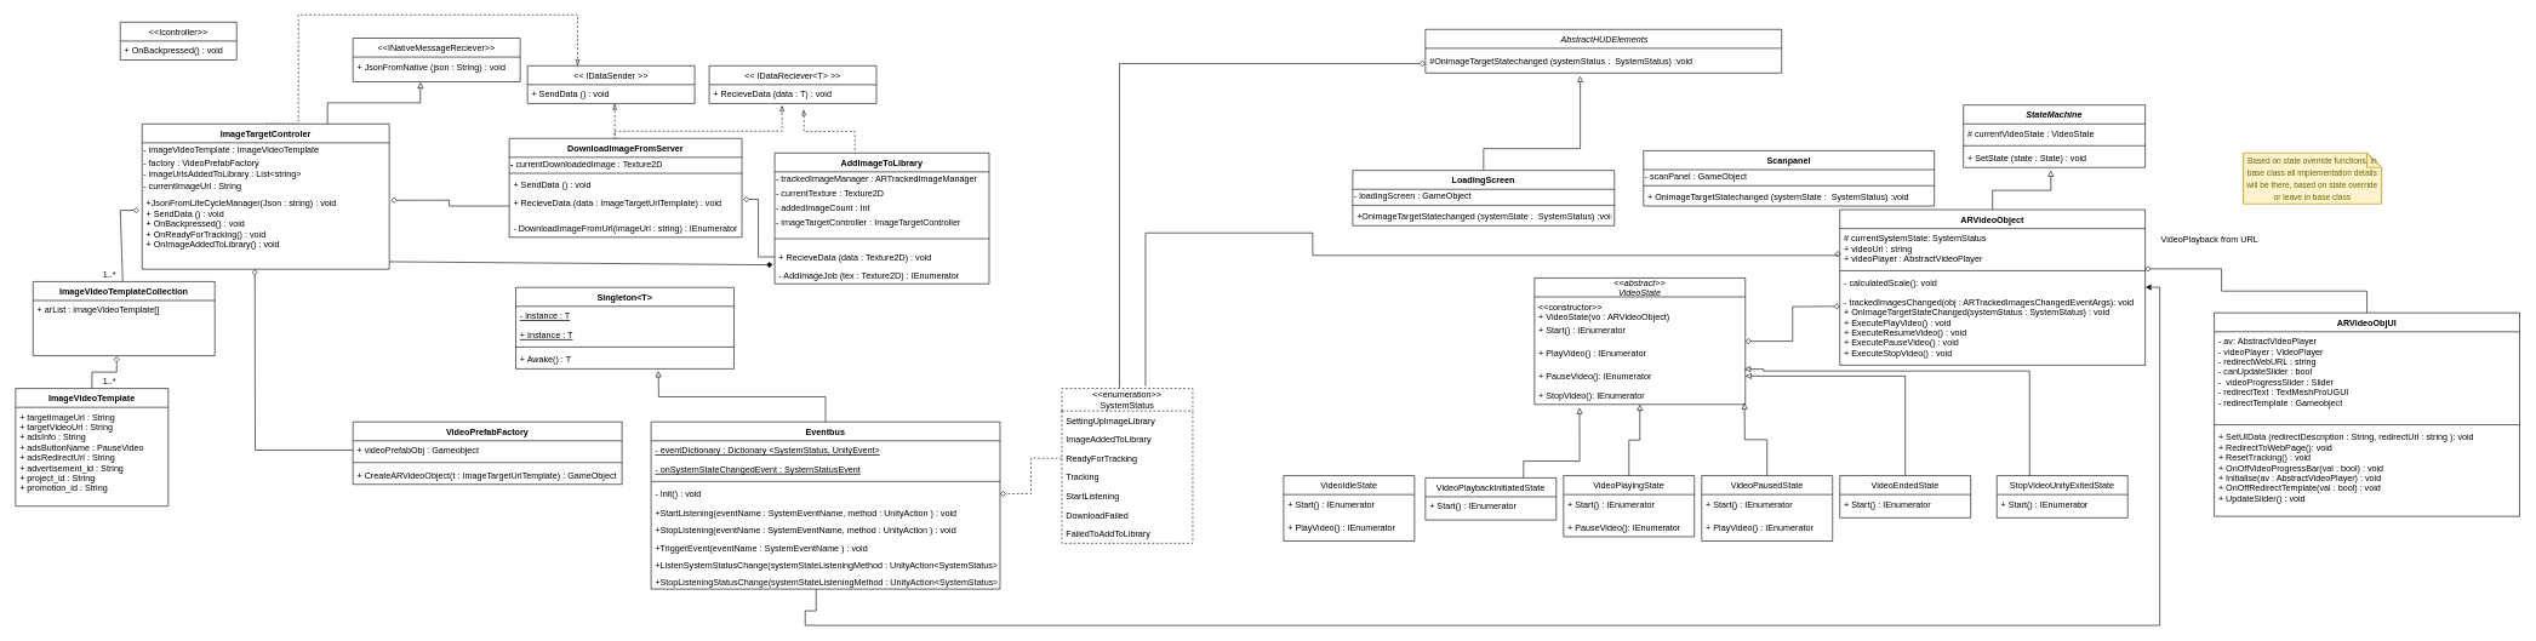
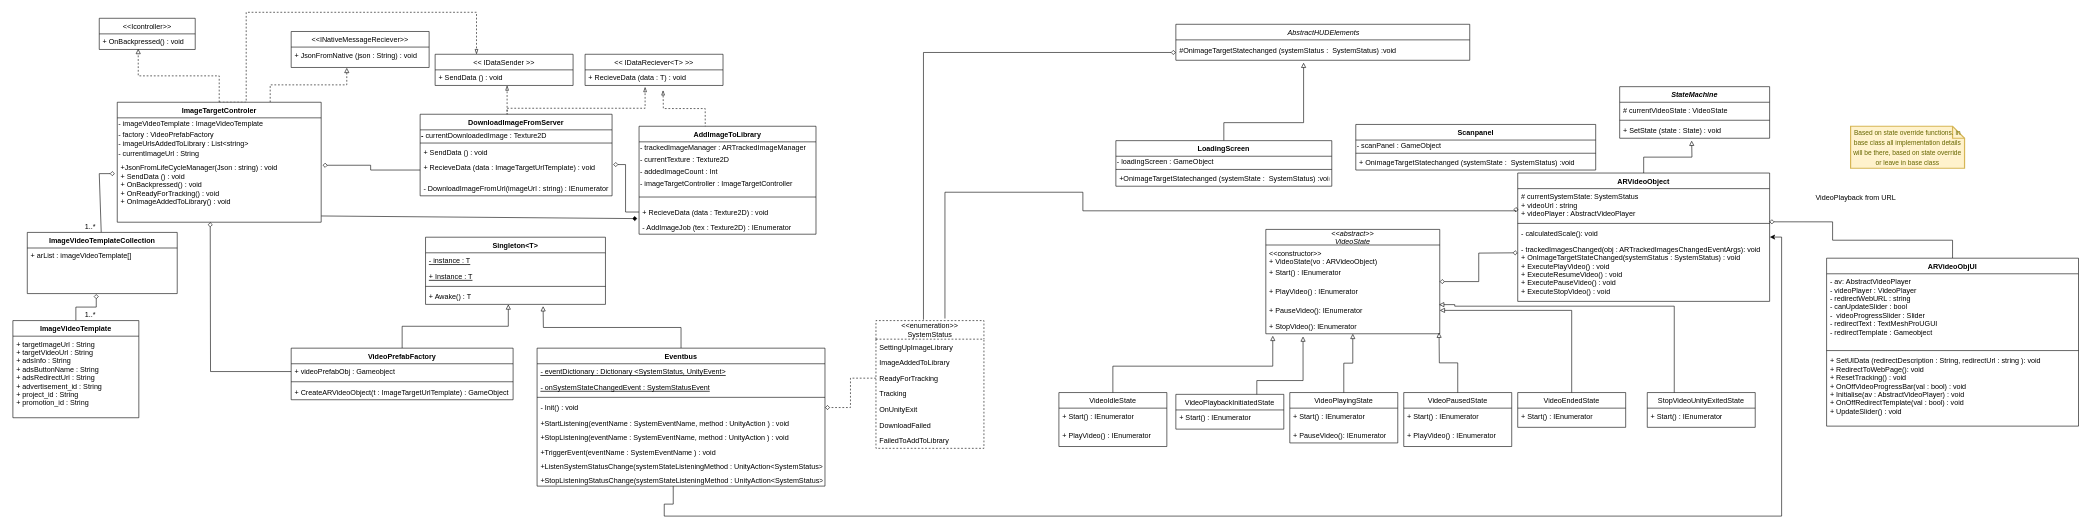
+ <mxCell id="28" style="edgeStyle=orthogonalEdgeStyle;rounded=0;orthogonalLoop=1;jettySize=auto;html=1;entryX=0.406;entryY=0.962;entryDx=0;entryDy=0;entryPerimeter=0;dashed=1;endArrow=block;endFill=0;" parent="1" source="38" target="30" edge="1"><mxGeometry relative="1" as="geometry"><mxPoint x="224" y="107.012" as="targetPoint" /></mxGeometry></mxCell>
- <mxCell id="37" style="edgeStyle=orthogonalEdgeStyle;rounded=0;orthogonalLoop=1;jettySize=auto;html=1;exitX=0.75;exitY=0;exitDx=0;exitDy=0;dashed=0;endArrow=block;endFill=0;entryX=0.403;entryY=1.016;entryDx=0;entryDy=0;entryPerimeter=0;" parent="1" source="38" target="19" edge="1"><mxGeometry relative="1" as="geometry"><mxPoint x="484" y="127" as="targetPoint" /></mxGeometry></mxCell>
+ <mxCell id="37" style="edgeStyle=orthogonalEdgeStyle;rounded=0;orthogonalLoop=1;jettySize=auto;html=1;exitX=0.75;exitY=0;exitDx=0;exitDy=0;dashed=1;endArrow=block;endFill=0;entryX=0.403;entryY=1.016;entryDx=0;entryDy=0;entryPerimeter=0;" parent="1" source="38" target="19" edge="1"><mxGeometry relative="1" as="geometry"><mxPoint x="484" y="127" as="targetPoint" /></mxGeometry></mxCell>
- <mxCell id="54" value="VideoPlayback from URL&amp;nbsp;" style="text;html=1;align=center;verticalAlign=middle;resizable=0;points=[];autosize=1;" parent="1" vertex="1"><mxGeometry x="2964" y="320" width="150" height="20" as="geometry" /></mxCell>
+ <mxCell id="54" value="VideoPlayback from URL&amp;nbsp;" style="text;html=1;align=center;verticalAlign=middle;resizable=0;points=[];autosize=1;" parent="1" vertex="1"><mxGeometry x="3019" y="320" width="150" height="20" as="geometry" /></mxCell>
+ <mxCell id="83" style="edgeStyle=orthogonalEdgeStyle;rounded=0;orthogonalLoop=1;jettySize=auto;html=1;exitX=0.5;exitY=0;exitDx=0;exitDy=0;entryX=0.46;entryY=1;entryDx=0;entryDy=0;entryPerimeter=0;endArrow=block;endFill=0;" parent="1" source="84" target="92" edge="1"><mxGeometry relative="1" as="geometry" /></mxCell>
- <mxCell id="27" value="+ targetImageUrl : String&#10;+ targetVideoUrl : String&#10;+ adsInfo : String&#10;+ adsButtonName : PauseVideo&#10;+ adsRedirectUrl : String&#10;+ advertisement_id : String&#10;+ project_id : String&#10;+ promotion_id : String" style="text;strokeColor=none;fillColor=none;align=left;verticalAlign=top;spacingLeft=4;spacingRight=4;overflow=hidden;rotatable=0;points=[[0,0.5],[1,0.5]];portConstraint=eastwest;" parent="26" vertex="1"><mxGeometry y="26" width="210" height="136" as="geometry" /></mxCell>
+ <mxCell id="27" value="+ targetImageUrl : String&#10;+ targetVideoUrl : String&#10;+ adsInfo : String&#10;+ adsButtonName : String&#10;+ adsRedirectUrl : String&#10;+ advertisement_id : String&#10;+ project_id : String&#10;+ promotion_id : String" style="text;strokeColor=none;fillColor=none;align=left;verticalAlign=top;spacingLeft=4;spacingRight=4;overflow=hidden;rotatable=0;points=[[0,0.5],[1,0.5]];portConstraint=eastwest;" parent="26" vertex="1"><mxGeometry y="26" width="210" height="136" as="geometry" /></mxCell>
+ <mxCell id="56" style="edgeStyle=orthogonalEdgeStyle;rounded=0;orthogonalLoop=1;jettySize=auto;html=1;exitX=0.5;exitY=0;exitDx=0;exitDy=0;endArrow=block;endFill=0;entryX=0.04;entryY=1.127;entryDx=0;entryDy=0;entryPerimeter=0;" parent="1" source="125" edge="1" target="82"><mxGeometry relative="1" as="geometry"><mxPoint x="2149" y="584" as="targetPoint" /><Array as="points"><mxPoint x="1854" y="610" /><mxPoint x="2121" y="610" /></Array></mxGeometry></mxCell>
- <mxCell id="116" value="StartListening" style="text;strokeColor=none;fillColor=none;align=left;verticalAlign=top;spacingLeft=4;spacingRight=4;overflow=hidden;rotatable=0;points=[[0,0.5],[1,0.5]];portConstraint=eastwest;" parent="111" vertex="1"><mxGeometry y="135" width="180" height="26" as="geometry" /></mxCell>
+ <mxCell id="116" value="OnUnityExit" style="text;strokeColor=none;fillColor=none;align=left;verticalAlign=top;spacingLeft=4;spacingRight=4;overflow=hidden;rotatable=0;points=[[0,0.5],[1,0.5]];portConstraint=eastwest;" parent="111" vertex="1"><mxGeometry y="135" width="180" height="26" as="geometry" /></mxCell>
